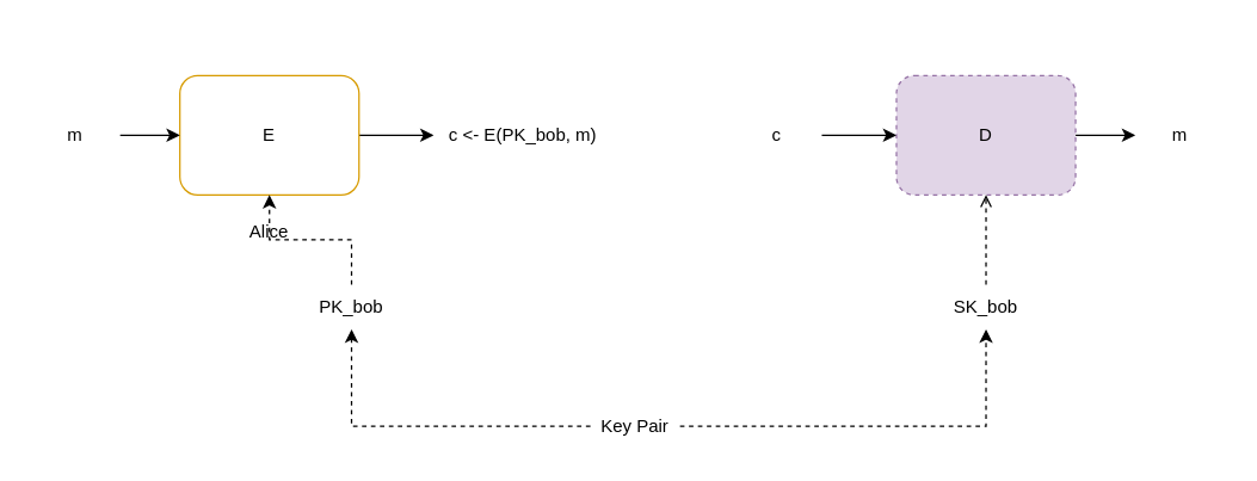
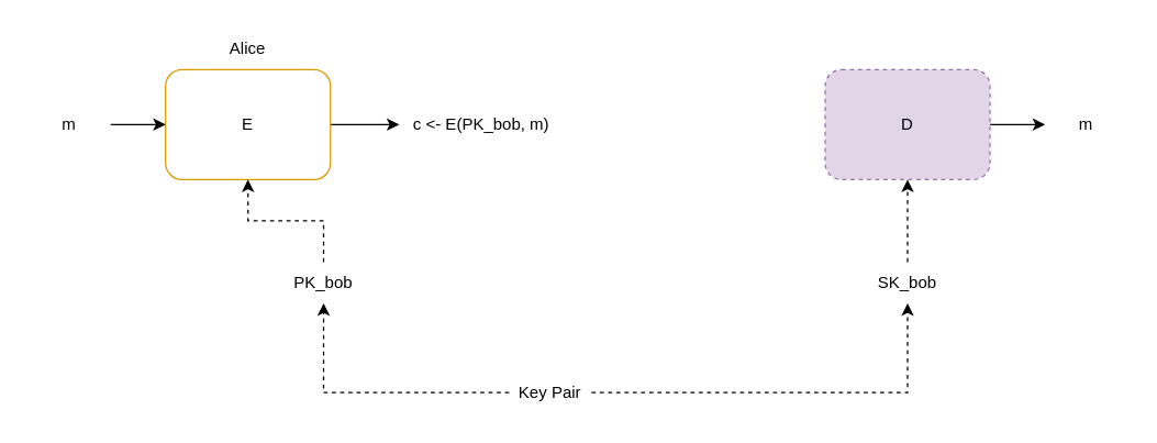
- <mxCell id="11" value="c" style="text;html=1;align=center;verticalAlign=middle;whiteSpace=wrap;rounded=0;" vertex="1" parent="1"><mxGeometry x="490" y="75" width="60" height="30" as="geometry" /></mxCell>
- <mxCell id="10" value="" style="edgeStyle=orthogonalEdgeStyle;rounded=0;orthogonalLoop=1;jettySize=auto;html=1;" edge="1" parent="1" source="11" target="5"><mxGeometry relative="1" as="geometry" /></mxCell>
- <mxCell id="15" value="" style="edgeStyle=orthogonalEdgeStyle;rounded=0;orthogonalLoop=1;jettySize=auto;html=1;dashed=1;endArrow=open;" edge="1" parent="1" source="16" target="5"><mxGeometry relative="1" as="geometry" /></mxCell>
+ <mxCell id="15" value="" style="edgeStyle=orthogonalEdgeStyle;rounded=0;orthogonalLoop=1;jettySize=auto;html=1;dashed=1;" edge="1" parent="1" source="16" target="5"><mxGeometry relative="1" as="geometry" /></mxCell>
- <mxCell id="6" value="Alice" style="text;html=1;align=center;verticalAlign=middle;whiteSpace=wrap;rounded=0;" vertex="1" parent="1"><mxGeometry x="150" y="140" width="60" height="30" as="geometry" /></mxCell>
+ <mxCell id="6" value="Alice" style="text;html=1;align=center;verticalAlign=middle;whiteSpace=wrap;rounded=0;" vertex="1" parent="1"><mxGeometry x="150" y="20" width="60" height="30" as="geometry" /></mxCell>
- <mxCell id="19" value="Key Pair" style="text;html=1;align=center;verticalAlign=middle;whiteSpace=wrap;rounded=0;" vertex="1" parent="1"><mxGeometry x="395" y="270" width="60" height="30" as="geometry" /></mxCell>
+ <mxCell id="19" value="Key Pair" style="text;html=1;align=center;verticalAlign=middle;whiteSpace=wrap;rounded=0;" vertex="1" parent="1"><mxGeometry x="370" y="270" width="60" height="30" as="geometry" /></mxCell>
